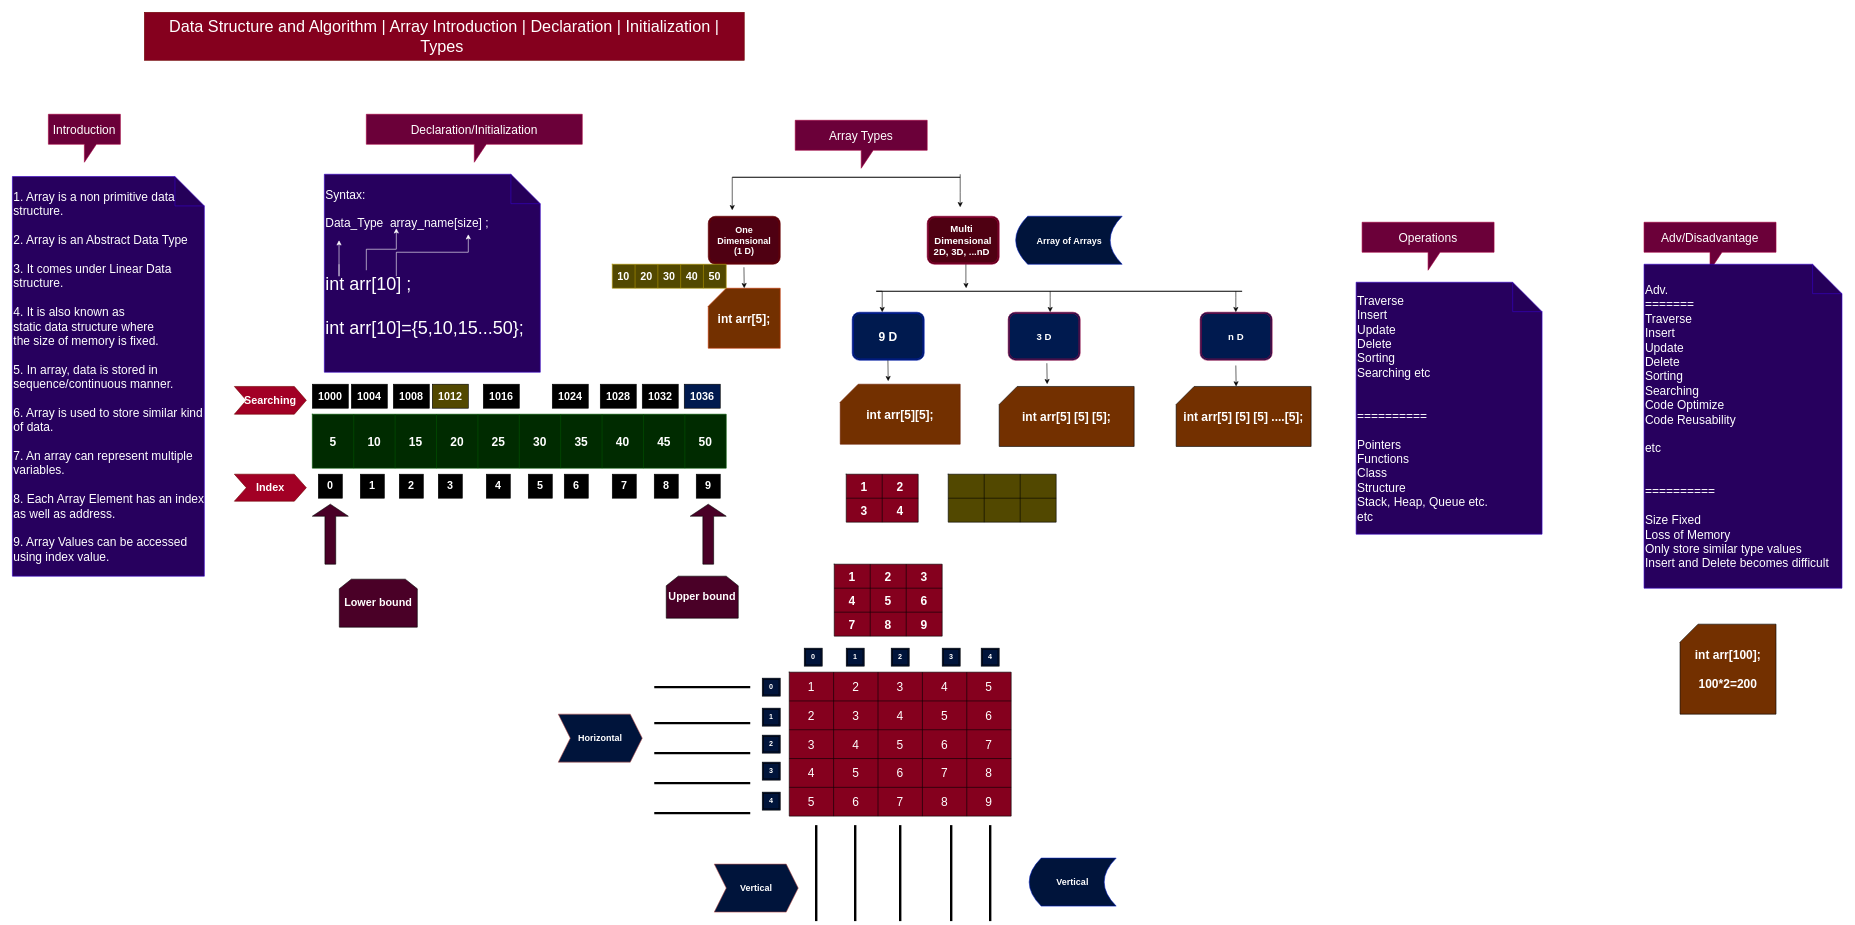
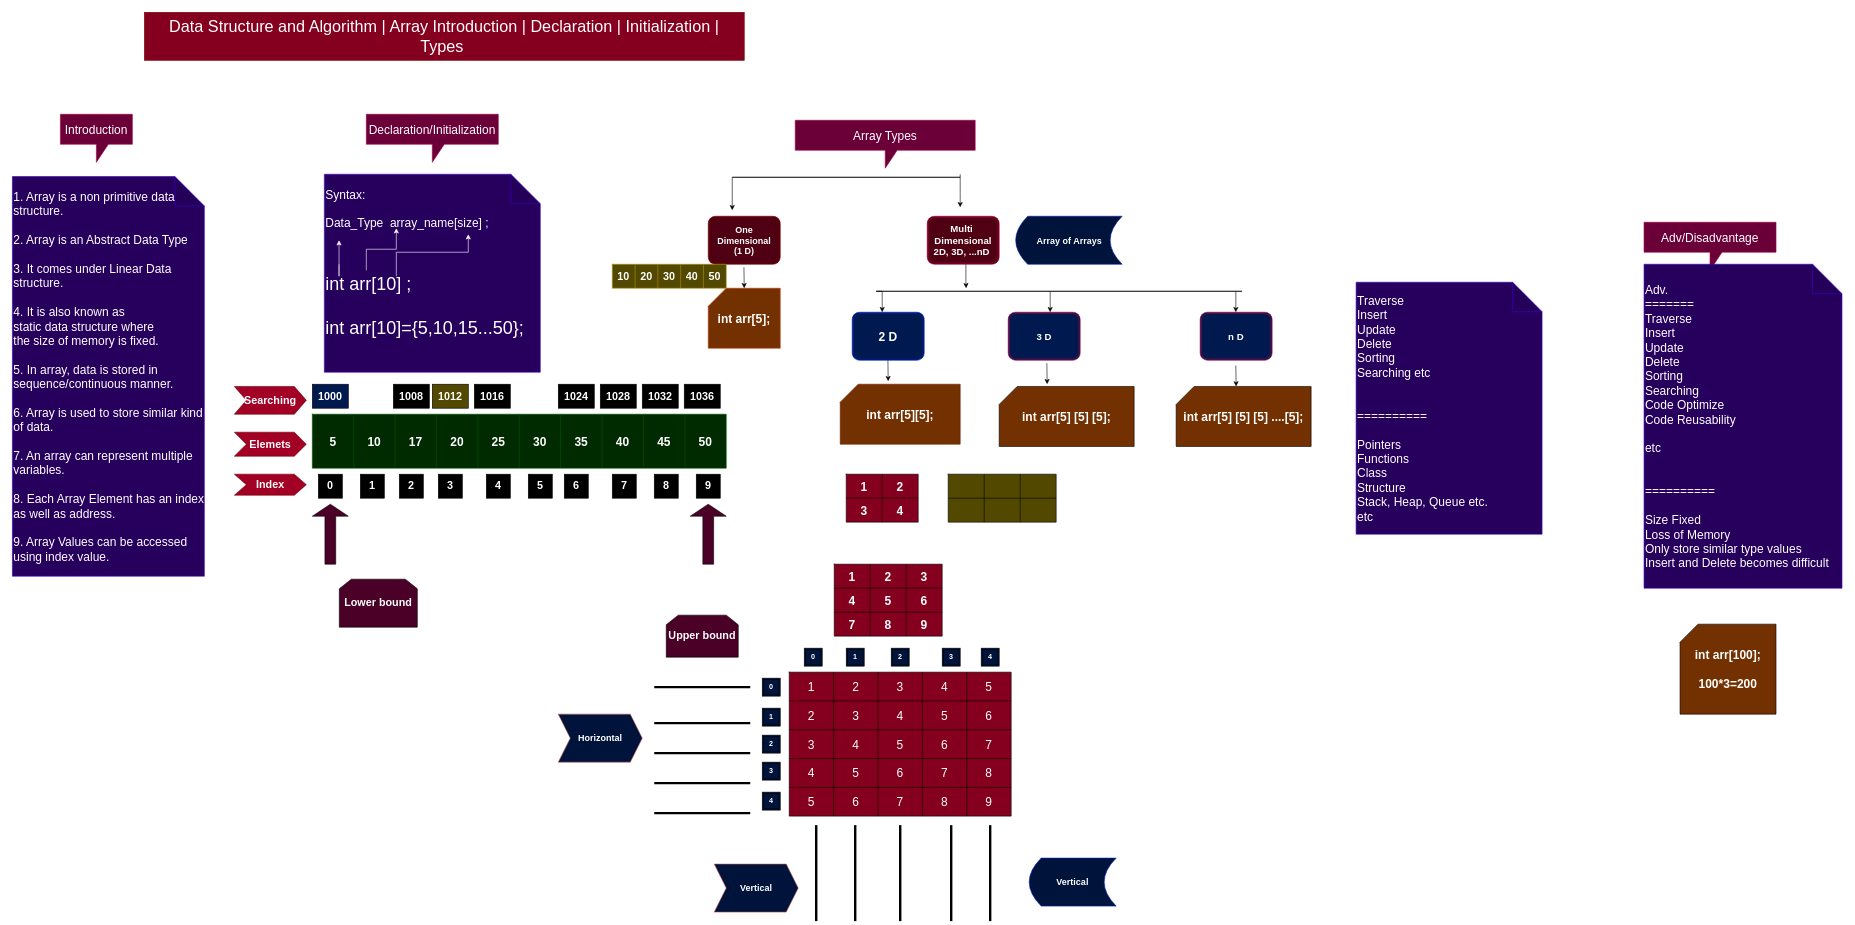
- <mxCell id="4" value="&lt;font style=&quot;font-size: 20px&quot;&gt;Introduction&lt;/font&gt;" style="shape=callout;whiteSpace=wrap;html=1;perimeter=calloutPerimeter;fillColor=#6B0039;strokeColor=#A50040;fontColor=#ffffff;" parent="1" vertex="1"><mxGeometry x="80" y="190" width="120" height="80" as="geometry" /></mxCell>
+ <mxCell id="4" value="&lt;font style=&quot;font-size: 20px&quot;&gt;Introduction&lt;/font&gt;" style="shape=callout;whiteSpace=wrap;html=1;perimeter=calloutPerimeter;fillColor=#6B0039;strokeColor=#A50040;fontColor=#ffffff;" parent="1" vertex="1"><mxGeometry x="100" y="190" width="120" height="80" as="geometry" /></mxCell>
- <mxCell id="18" value="&lt;span style=&quot;font-size: 20px&quot;&gt;Declaration/Initialization&lt;/span&gt;" style="shape=callout;whiteSpace=wrap;html=1;perimeter=calloutPerimeter;fillColor=#6B0039;strokeColor=#A50040;fontColor=#ffffff;" parent="1" vertex="1"><mxGeometry x="610" y="190" width="360" height="80" as="geometry" /></mxCell>
+ <mxCell id="18" value="&lt;span style=&quot;font-size: 20px&quot;&gt;Declaration/Initialization&lt;/span&gt;" style="shape=callout;whiteSpace=wrap;html=1;perimeter=calloutPerimeter;fillColor=#6B0039;strokeColor=#A50040;fontColor=#ffffff;" parent="1" vertex="1"><mxGeometry x="610" y="190" width="220" height="80" as="geometry" /></mxCell>
- <mxCell id="48" value="&lt;span style=&quot;font-size: 20px&quot;&gt;Array Types&lt;/span&gt;" style="shape=callout;whiteSpace=wrap;html=1;perimeter=calloutPerimeter;fillColor=#6B0039;strokeColor=#A50040;fontColor=#ffffff;" parent="1" vertex="1"><mxGeometry x="1325" y="200" width="220" height="80" as="geometry" /></mxCell>
+ <mxCell id="48" value="&lt;span style=&quot;font-size: 20px&quot;&gt;Array Types&lt;/span&gt;" style="shape=callout;whiteSpace=wrap;html=1;perimeter=calloutPerimeter;fillColor=#6B0039;strokeColor=#A50040;fontColor=#ffffff;" parent="1" vertex="1"><mxGeometry x="1325" y="200" width="300" height="80" as="geometry" /></mxCell>
- <mxCell id="71" value="&lt;span style=&quot;font-size: 20px&quot;&gt;Operations&lt;/span&gt;" style="shape=callout;whiteSpace=wrap;html=1;perimeter=calloutPerimeter;fillColor=#6B0039;strokeColor=#A50040;fontColor=#ffffff;" parent="1" vertex="1"><mxGeometry x="2270" y="370" width="220" height="80" as="geometry" /></mxCell>
- <mxCell id="50" value="&lt;b&gt;&lt;font style=&quot;font-size: 20px&quot;&gt;9 D&lt;/font&gt;&lt;/b&gt;" style="shape=ext;double=1;rounded=1;whiteSpace=wrap;html=1;fillColor=#001A4F;strokeColor=#001DBC;fontColor=#ffffff;" parent="1" vertex="1"><mxGeometry x="1420" y="520" width="120" height="80" as="geometry" /></mxCell>
+ <mxCell id="50" value="&lt;b&gt;&lt;font style=&quot;font-size: 20px&quot;&gt;2 D&lt;/font&gt;&lt;/b&gt;" style="shape=ext;double=1;rounded=1;whiteSpace=wrap;html=1;fillColor=#001A4F;strokeColor=#001DBC;fontColor=#ffffff;" parent="1" vertex="1"><mxGeometry x="1420" y="520" width="120" height="80" as="geometry" /></mxCell>
- <mxCell id="35" value="1000" style="rounded=0;whiteSpace=wrap;html=1;fontSize=18;fontColor=#FFFFFF;fillColor=#000000;fontStyle=1" parent="1" vertex="1"><mxGeometry x="520" y="640" width="60" height="40" as="geometry" /></mxCell>
+ <mxCell id="35" value="1000" style="rounded=0;whiteSpace=wrap;html=1;fontSize=18;fontColor=#FFFFFF;fillColor=#001a4f;fontStyle=1;" parent="1" vertex="1"><mxGeometry x="520" y="640" width="60" height="40" as="geometry" /></mxCell>
- <mxCell id="36" value="1004" style="rounded=0;whiteSpace=wrap;html=1;fontSize=18;fontColor=#FFFFFF;fillColor=#000000;fontStyle=1" parent="1" vertex="1"><mxGeometry x="585" y="640" width="60" height="40" as="geometry" /></mxCell>
- <mxCell id="39" value="1016" style="rounded=0;whiteSpace=wrap;html=1;fontSize=18;fontColor=#FFFFFF;fillColor=#000000;fontStyle=1" parent="1" vertex="1"><mxGeometry x="805" y="640" width="60" height="40" as="geometry" /></mxCell>
+ <mxCell id="39" value="1016" style="rounded=0;whiteSpace=wrap;html=1;fontSize=18;fontColor=#FFFFFF;fillColor=#000000;fontStyle=1" parent="1" vertex="1"><mxGeometry x="790" y="640" width="60" height="40" as="geometry" /></mxCell>
- <mxCell id="40" value="1024" style="rounded=0;whiteSpace=wrap;html=1;fontSize=18;fontColor=#FFFFFF;fillColor=#000000;fontStyle=1" parent="1" vertex="1"><mxGeometry x="920" y="640" width="60" height="40" as="geometry" /></mxCell>
+ <mxCell id="40" value="1024" style="rounded=0;whiteSpace=wrap;html=1;fontSize=18;fontColor=#FFFFFF;fillColor=#000000;fontStyle=1" parent="1" vertex="1"><mxGeometry x="930" y="640" width="60" height="40" as="geometry" /></mxCell>
- <mxCell id="43" value="1036" style="rounded=0;whiteSpace=wrap;html=1;fontSize=18;fontColor=#FFFFFF;fillColor=#001a4f;fontStyle=1;" parent="1" vertex="1"><mxGeometry x="1140" y="640" width="60" height="40" as="geometry" /></mxCell>
+ <mxCell id="43" value="1036" style="rounded=0;whiteSpace=wrap;html=1;fontSize=18;fontColor=#FFFFFF;fillColor=#000000;fontStyle=1" parent="1" vertex="1"><mxGeometry x="1140" y="640" width="60" height="40" as="geometry" /></mxCell>
- <mxCell id="9" value="15" style="shape=partialRectangle;html=1;whiteSpace=wrap;connectable=0;overflow=hidden;fillColor=none;top=0;left=0;bottom=0;right=0;pointerEvents=1;fontSize=20;fontColor=#FFFFFF;fontStyle=1" parent="6" vertex="1"><mxGeometry x="138" width="69" height="90" as="geometry"><mxRectangle width="69" height="90" as="alternateBounds" /></mxGeometry></mxCell>
+ <mxCell id="9" value="17" style="shape=partialRectangle;html=1;whiteSpace=wrap;connectable=0;overflow=hidden;fillColor=none;top=0;left=0;bottom=0;right=0;pointerEvents=1;fontSize=20;fontColor=#FFFFFF;fontStyle=1" parent="6" vertex="1"><mxGeometry x="138" width="69" height="90" as="geometry"><mxRectangle width="69" height="90" as="alternateBounds" /></mxGeometry></mxCell>
+ <mxCell id="29" value="Elemets" style="shape=step;perimeter=stepPerimeter;whiteSpace=wrap;html=1;fixedSize=1;fontSize=18;fontColor=#ffffff;fillColor=#a20025;strokeColor=#6F0000;fontStyle=1" parent="1" vertex="1"><mxGeometry x="390" y="720" width="120" height="40" as="geometry" /></mxCell>
- <mxCell id="30" value="&lt;b&gt;Index&lt;/b&gt;" style="shape=step;perimeter=stepPerimeter;whiteSpace=wrap;html=1;fixedSize=1;fontSize=18;fontColor=#ffffff;fillColor=#a20025;strokeColor=#6F0000;" parent="1" vertex="1"><mxGeometry x="390" y="790" width="120" height="45" as="geometry" /></mxCell>
+ <mxCell id="30" value="&lt;b&gt;Index&lt;/b&gt;" style="shape=step;perimeter=stepPerimeter;whiteSpace=wrap;html=1;fixedSize=1;fontSize=18;fontColor=#ffffff;fillColor=#a20025;strokeColor=#6F0000;" parent="1" vertex="1"><mxGeometry x="390" y="790" width="120" height="35" as="geometry" /></mxCell>
- <mxCell id="34" value="Upper bound" style="shape=loopLimit;whiteSpace=wrap;html=1;fontSize=18;fontColor=#FFFFFF;fillColor=#4A0027;fontStyle=1" parent="1" vertex="1"><mxGeometry x="1110" y="960" width="120" height="70" as="geometry" /></mxCell>
+ <mxCell id="34" value="Upper bound" style="shape=loopLimit;whiteSpace=wrap;html=1;fontSize=18;fontColor=#FFFFFF;fillColor=#4A0027;fontStyle=1" parent="1" vertex="1"><mxGeometry x="1110" y="1025" width="120" height="70" as="geometry" /></mxCell>
- <mxCell id="125" value="int arr[100];&lt;br&gt;&lt;br&gt;100*2=200" style="shape=card;whiteSpace=wrap;html=1;fillColor=#733000;fontStyle=1;fontSize=20;fontColor=#FFFFFF;" parent="1" vertex="1"><mxGeometry x="2800" y="1040" width="160" height="150" as="geometry" /></mxCell>
+ <mxCell id="125" value="int arr[100];&lt;br&gt;&lt;br&gt;100*3=200" style="shape=card;whiteSpace=wrap;html=1;fillColor=#733000;fontStyle=1;fontSize=20;fontColor=#FFFFFF;" parent="1" vertex="1"><mxGeometry x="2800" y="1040" width="160" height="150" as="geometry" /></mxCell>
